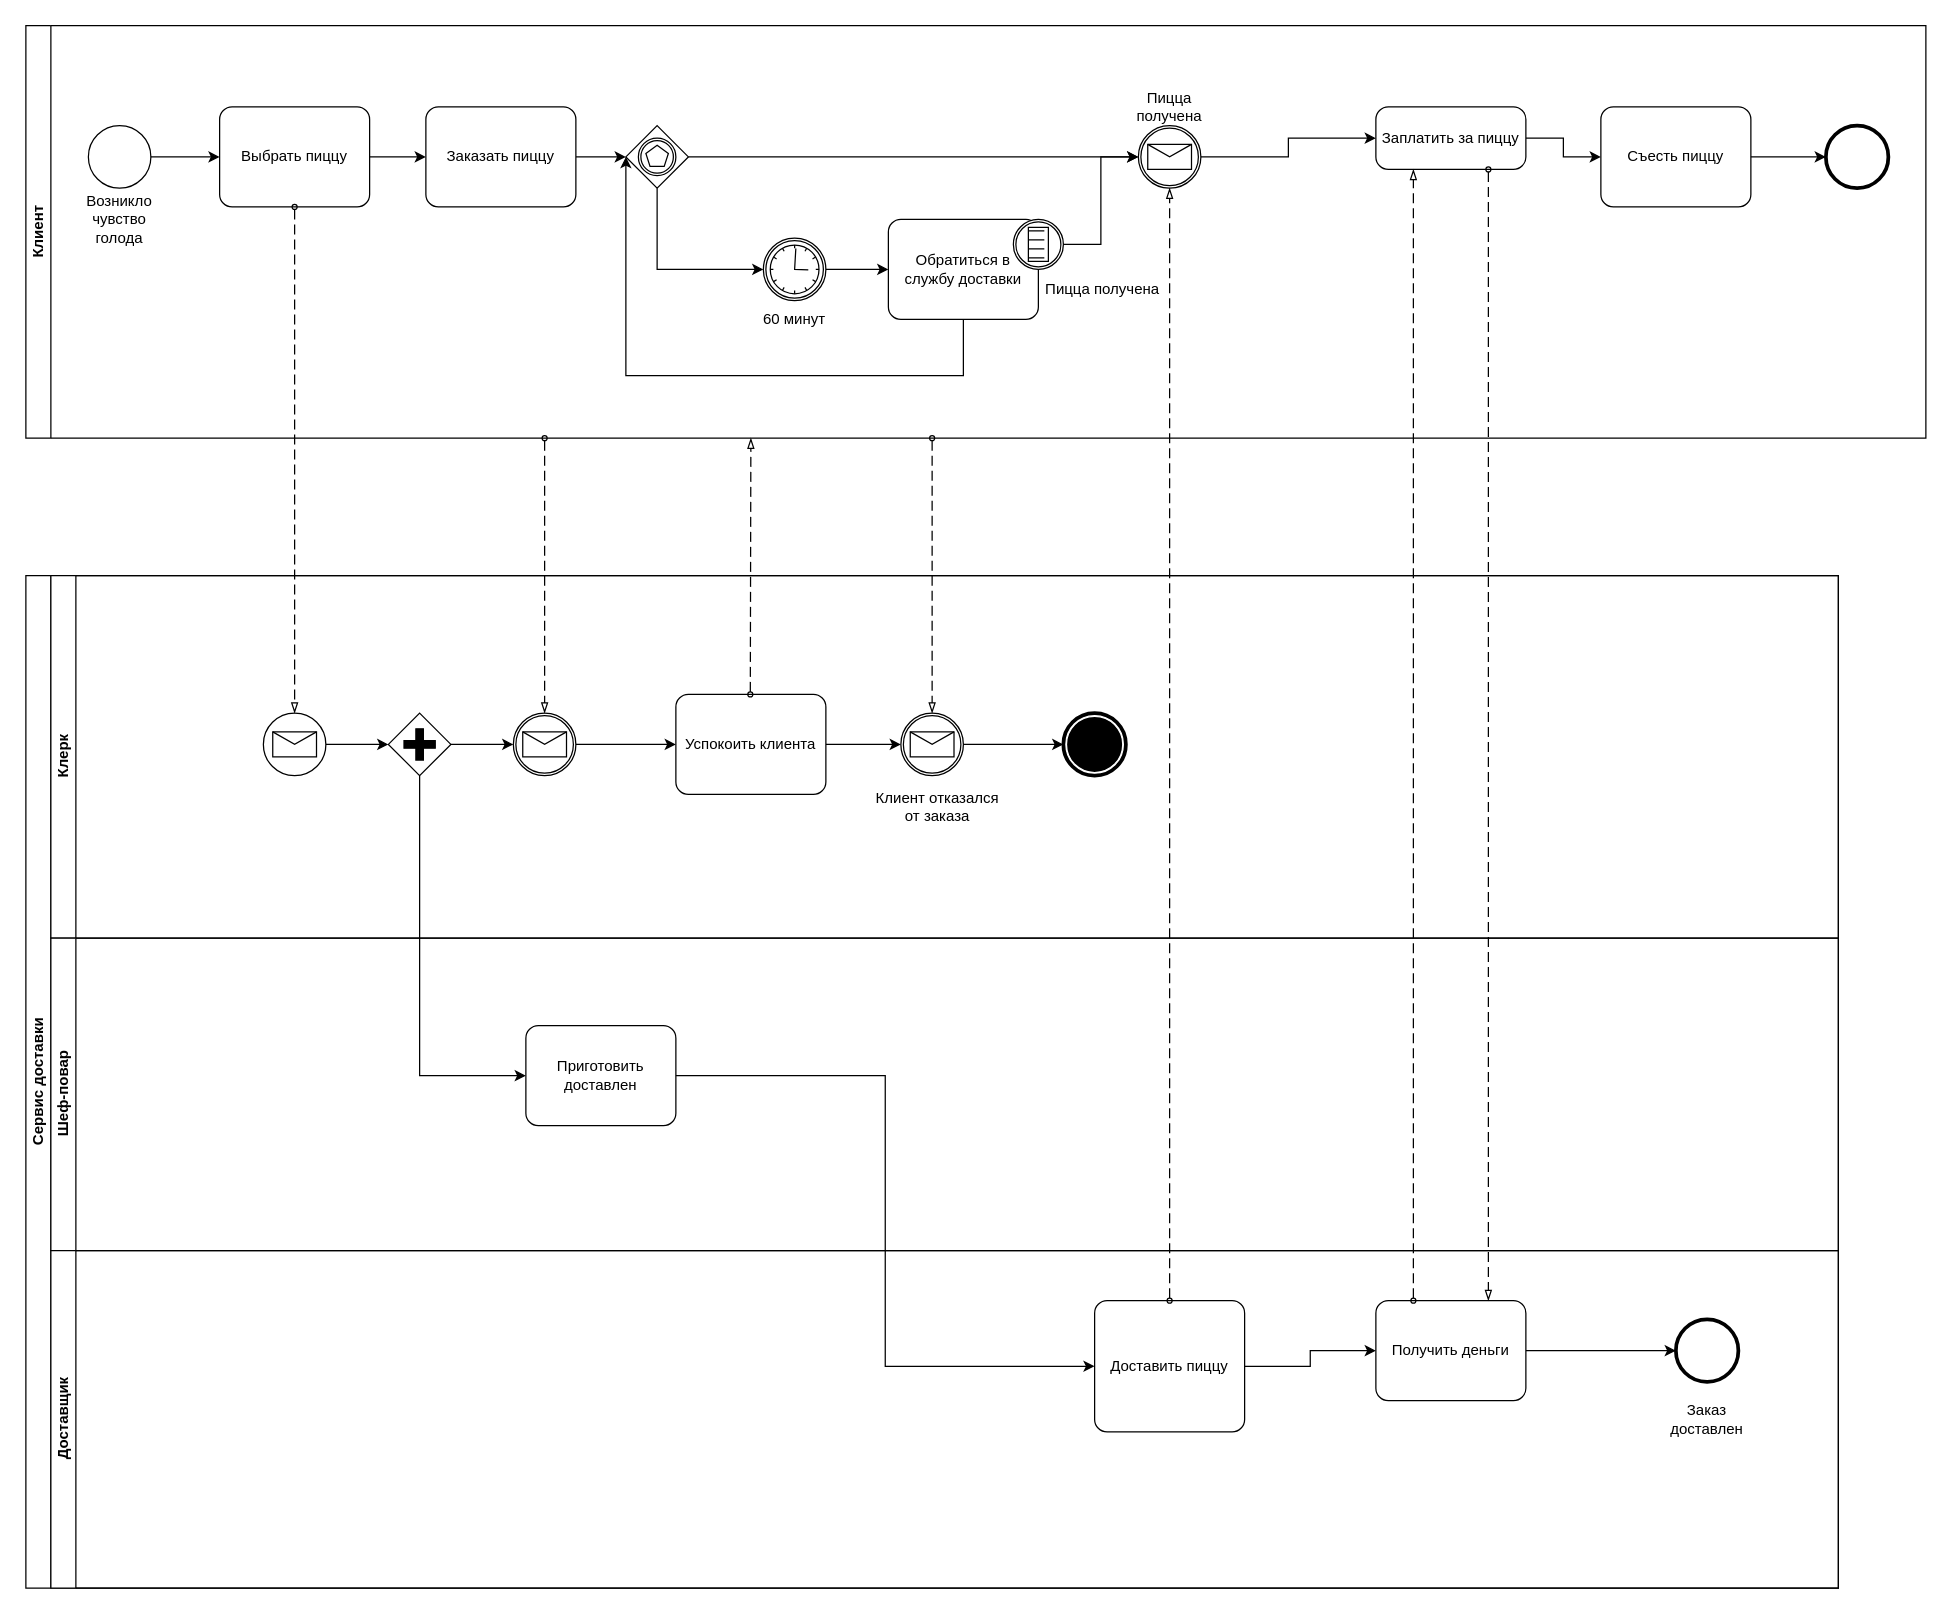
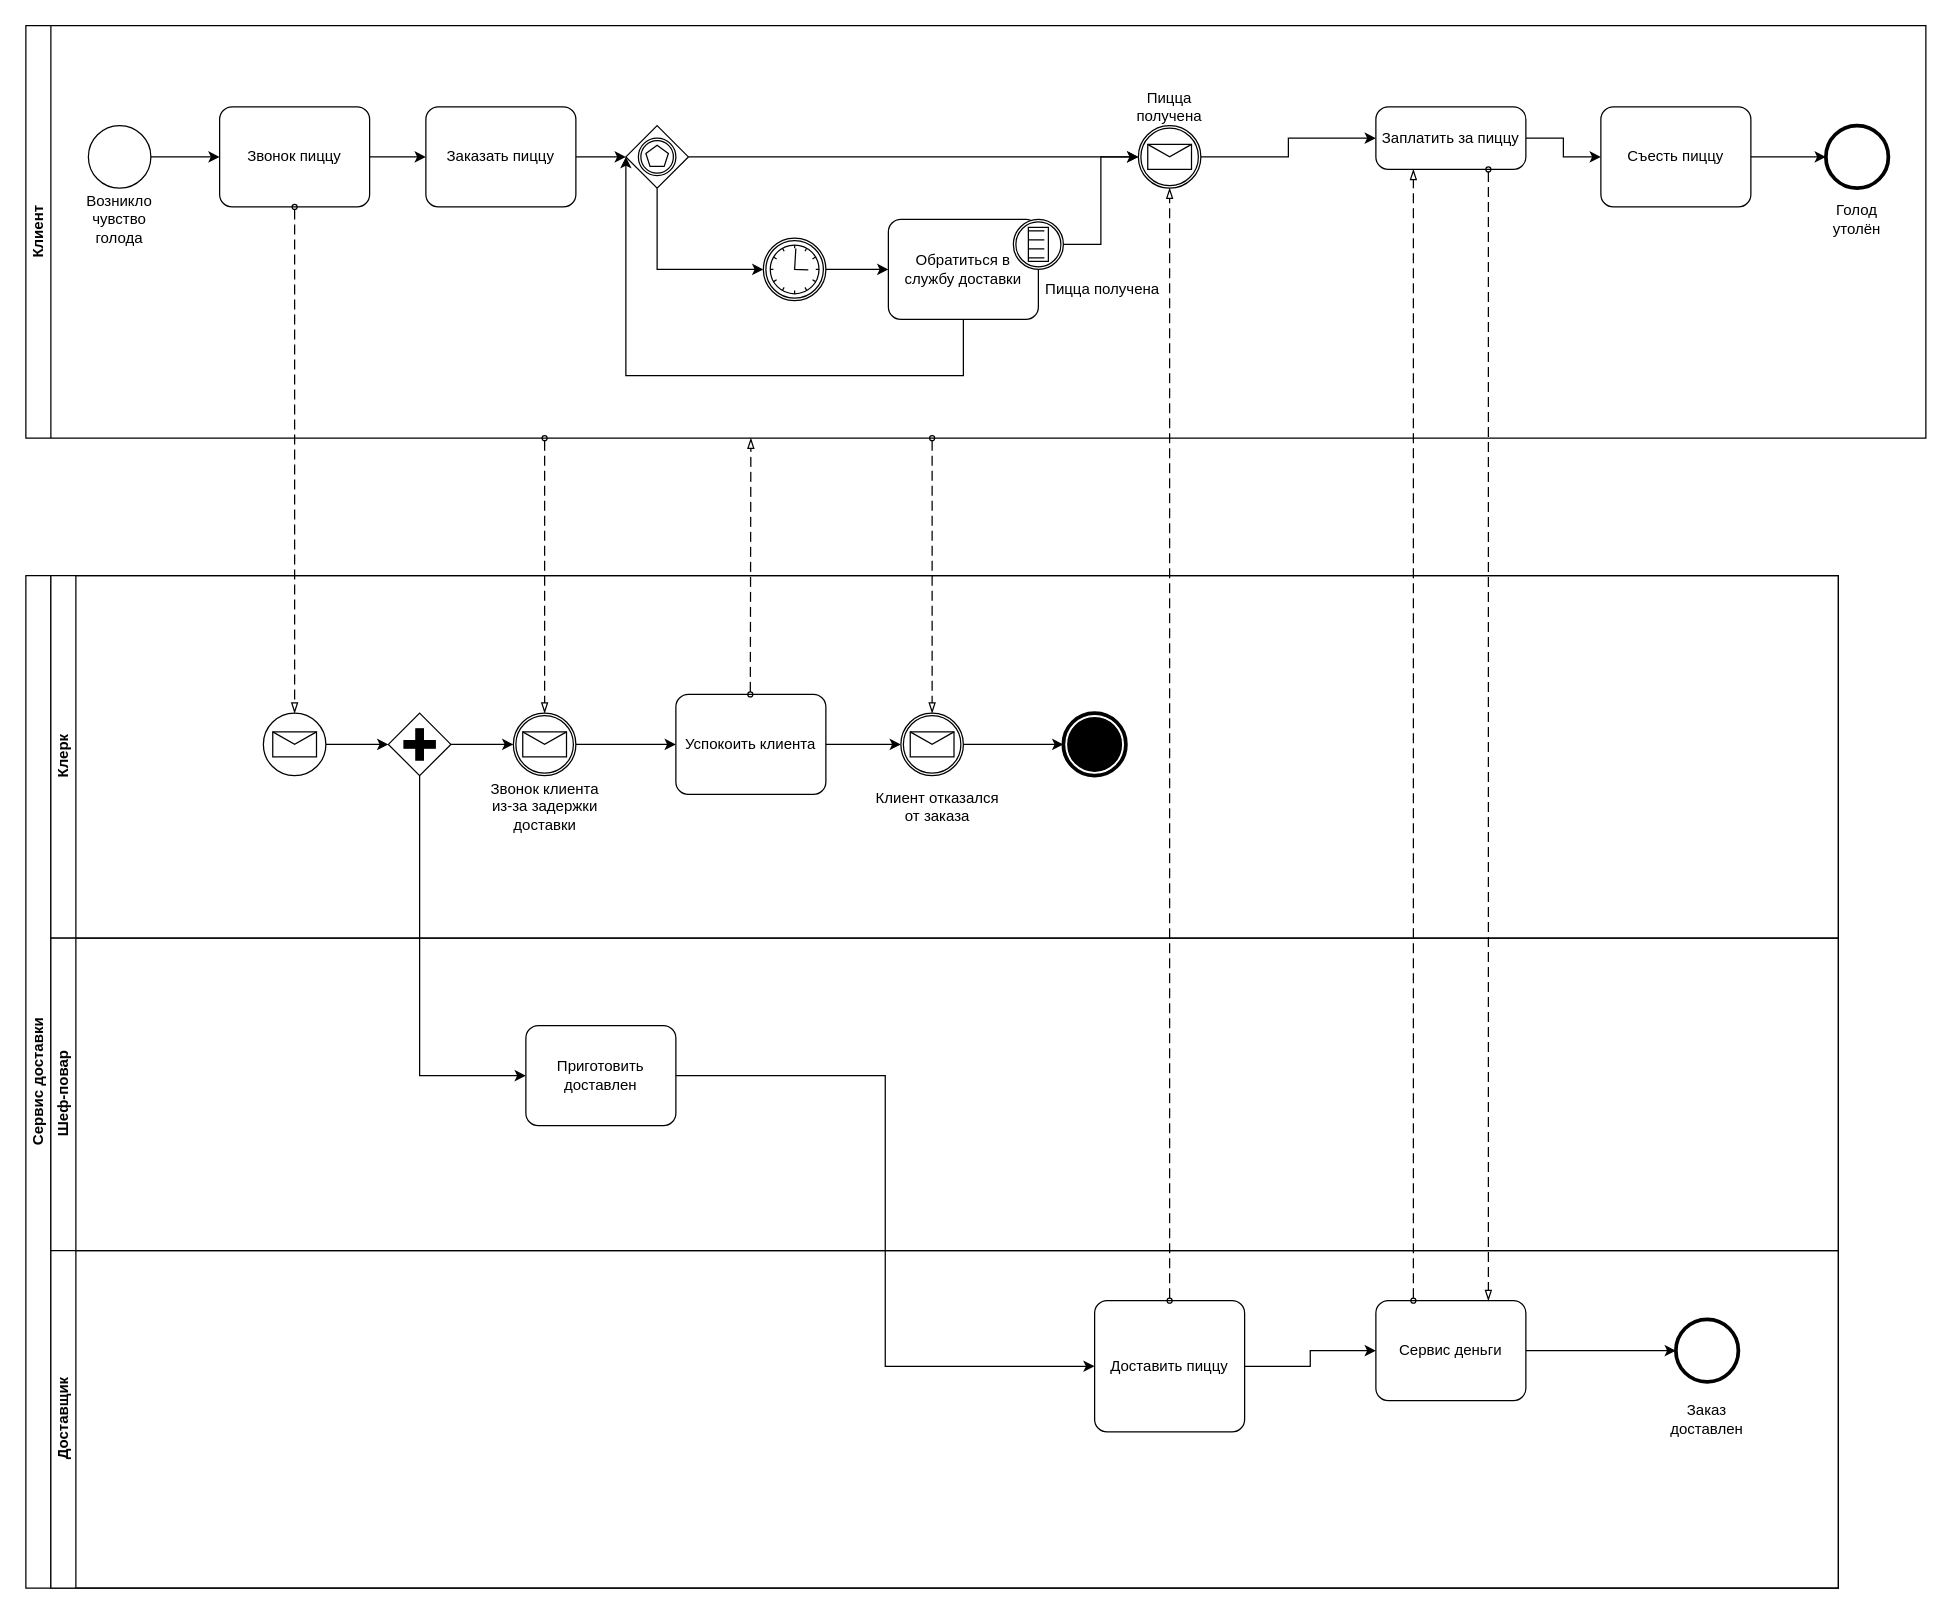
- <mxCell id="6" value="Выбрать пиццу" style="points=[[0.25,0,0],[0.5,0,0],[0.75,0,0],[1,0.25,0],[1,0.5,0],[1,0.75,0],[0.75,1,0],[0.5,1,0],[0.25,1,0],[0,0.75,0],[0,0.5,0],[0,0.25,0]];shape=mxgraph.bpmn.task;whiteSpace=wrap;rectStyle=rounded;size=10;html=1;container=1;expand=0;collapsible=0;taskMarker=abstract;" parent="2" vertex="1"><mxGeometry x="155" y="65" width="120" height="80" as="geometry" /></mxCell>
+ <mxCell id="6" value="Звонок пиццу" style="points=[[0.25,0,0],[0.5,0,0],[0.75,0,0],[1,0.25,0],[1,0.5,0],[1,0.75,0],[0.75,1,0],[0.5,1,0],[0.25,1,0],[0,0.75,0],[0,0.5,0],[0,0.25,0]];shape=mxgraph.bpmn.task;whiteSpace=wrap;rectStyle=rounded;size=10;html=1;container=1;expand=0;collapsible=0;taskMarker=abstract;" parent="2" vertex="1"><mxGeometry x="155" y="65" width="120" height="80" as="geometry" /></mxCell>
+ <mxCell id="21" value="Голод утолён" style="text;html=1;align=center;verticalAlign=middle;whiteSpace=wrap;rounded=0;" parent="2" vertex="1"><mxGeometry x="1435" y="140" width="60" height="30" as="geometry" /></mxCell>
- <mxCell id="14" value="60 минут" style="text;html=1;align=center;verticalAlign=middle;whiteSpace=wrap;rounded=0;" parent="2" vertex="1"><mxGeometry x="585" y="220" width="60" height="30" as="geometry" /></mxCell>
+ <mxCell id="37" value="Звонок клиента из-за задержки доставки" style="text;html=1;align=center;verticalAlign=middle;whiteSpace=wrap;rounded=0;" parent="31" vertex="1"><mxGeometry x="347.5" y="170" width="95" height="30" as="geometry" /></mxCell>
- <mxCell id="51" value="Получить деньги" style="points=[[0.25,0,0],[0.5,0,0],[0.75,0,0],[1,0.25,0],[1,0.5,0],[1,0.75,0],[0.75,1,0],[0.5,1,0],[0.25,1,0],[0,0.75,0],[0,0.5,0],[0,0.25,0]];shape=mxgraph.bpmn.task;whiteSpace=wrap;rectStyle=rounded;size=10;html=1;container=1;expand=0;collapsible=0;taskMarker=abstract;" parent="48" vertex="1"><mxGeometry x="1060" y="40" width="120" height="80" as="geometry" /></mxCell>
+ <mxCell id="51" value="Сервис деньги" style="points=[[0.25,0,0],[0.5,0,0],[0.75,0,0],[1,0.25,0],[1,0.5,0],[1,0.75,0],[0.75,1,0],[0.5,1,0],[0.25,1,0],[0,0.75,0],[0,0.5,0],[0,0.25,0]];shape=mxgraph.bpmn.task;whiteSpace=wrap;rectStyle=rounded;size=10;html=1;container=1;expand=0;collapsible=0;taskMarker=abstract;" parent="48" vertex="1"><mxGeometry x="1060" y="40" width="120" height="80" as="geometry" /></mxCell>
